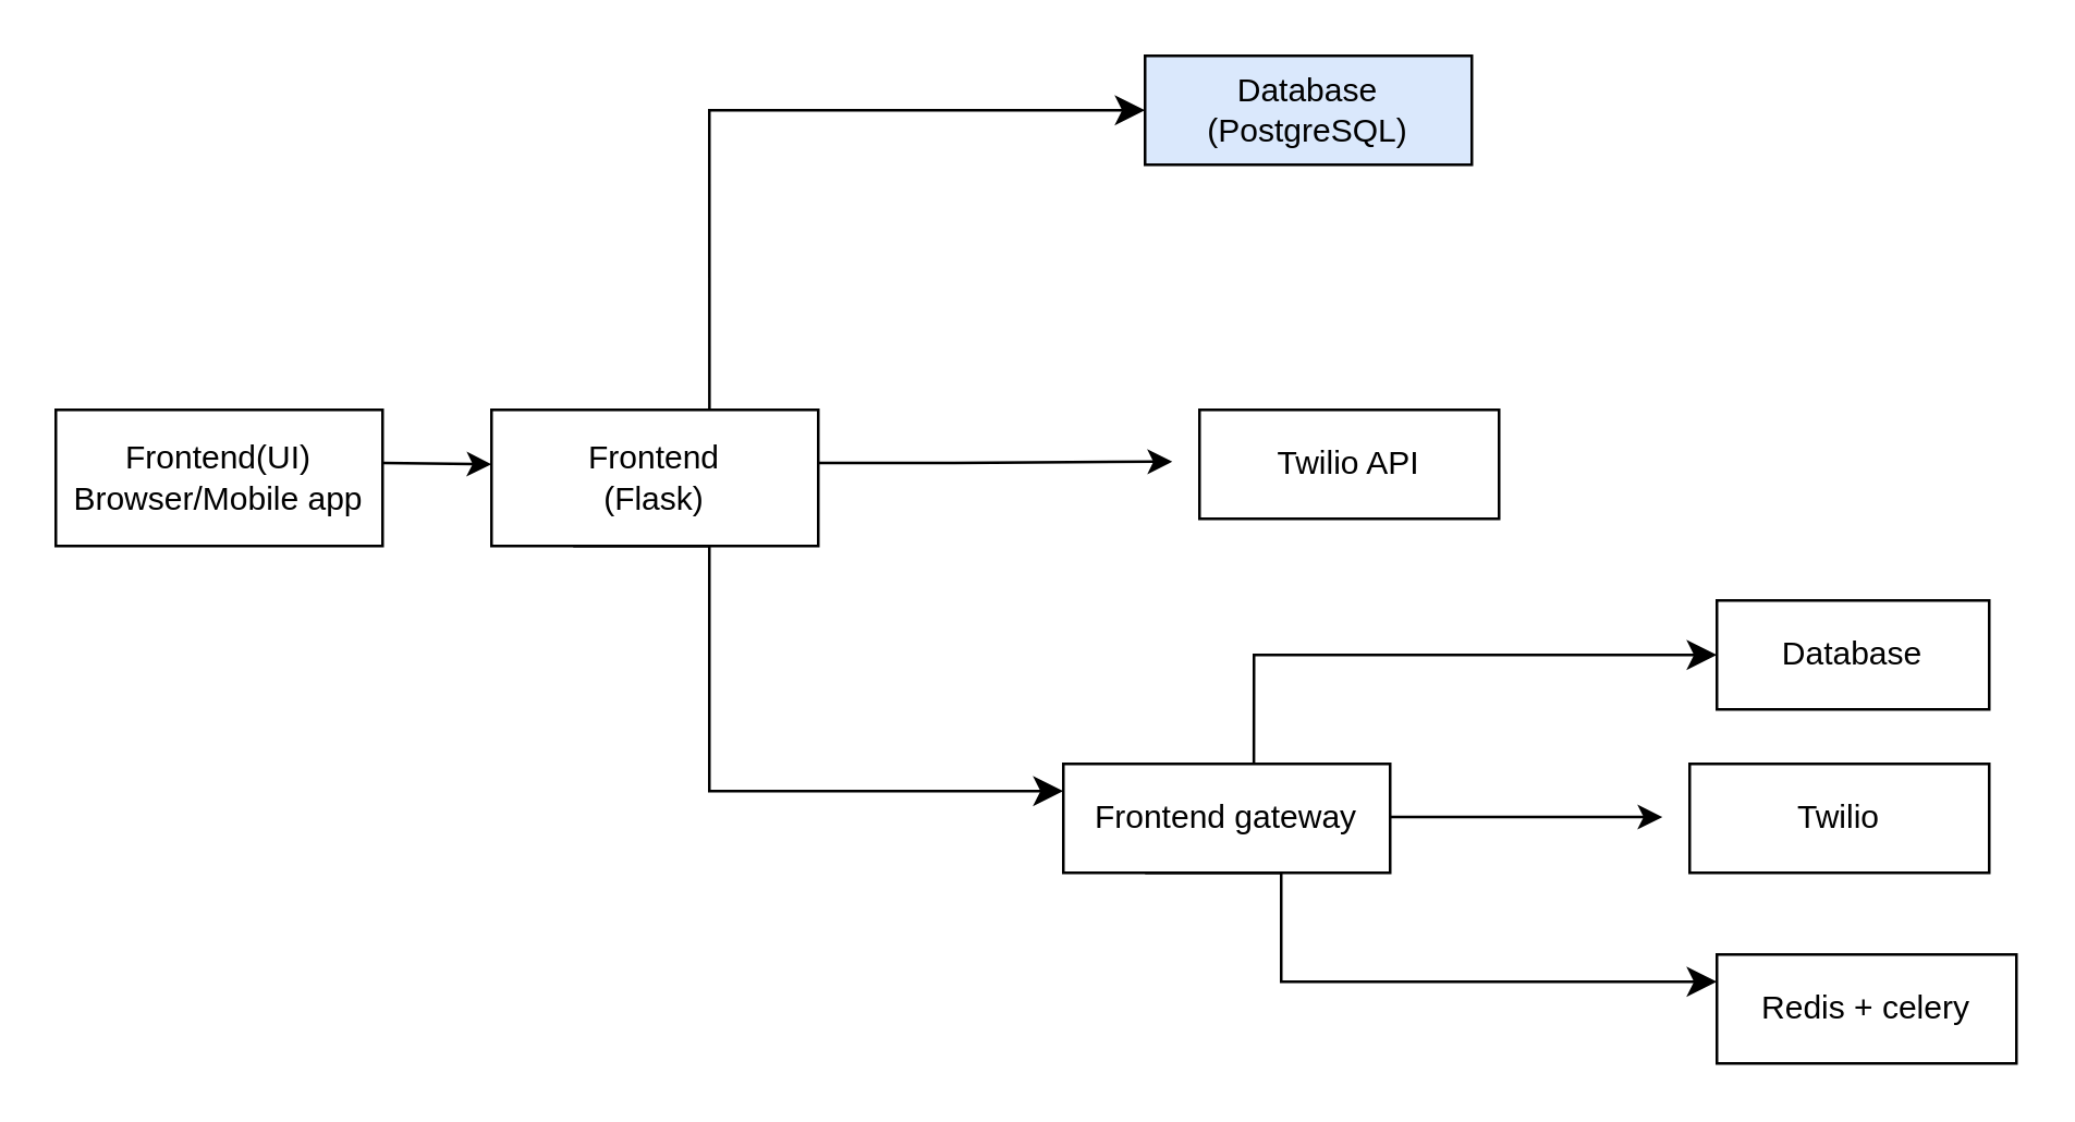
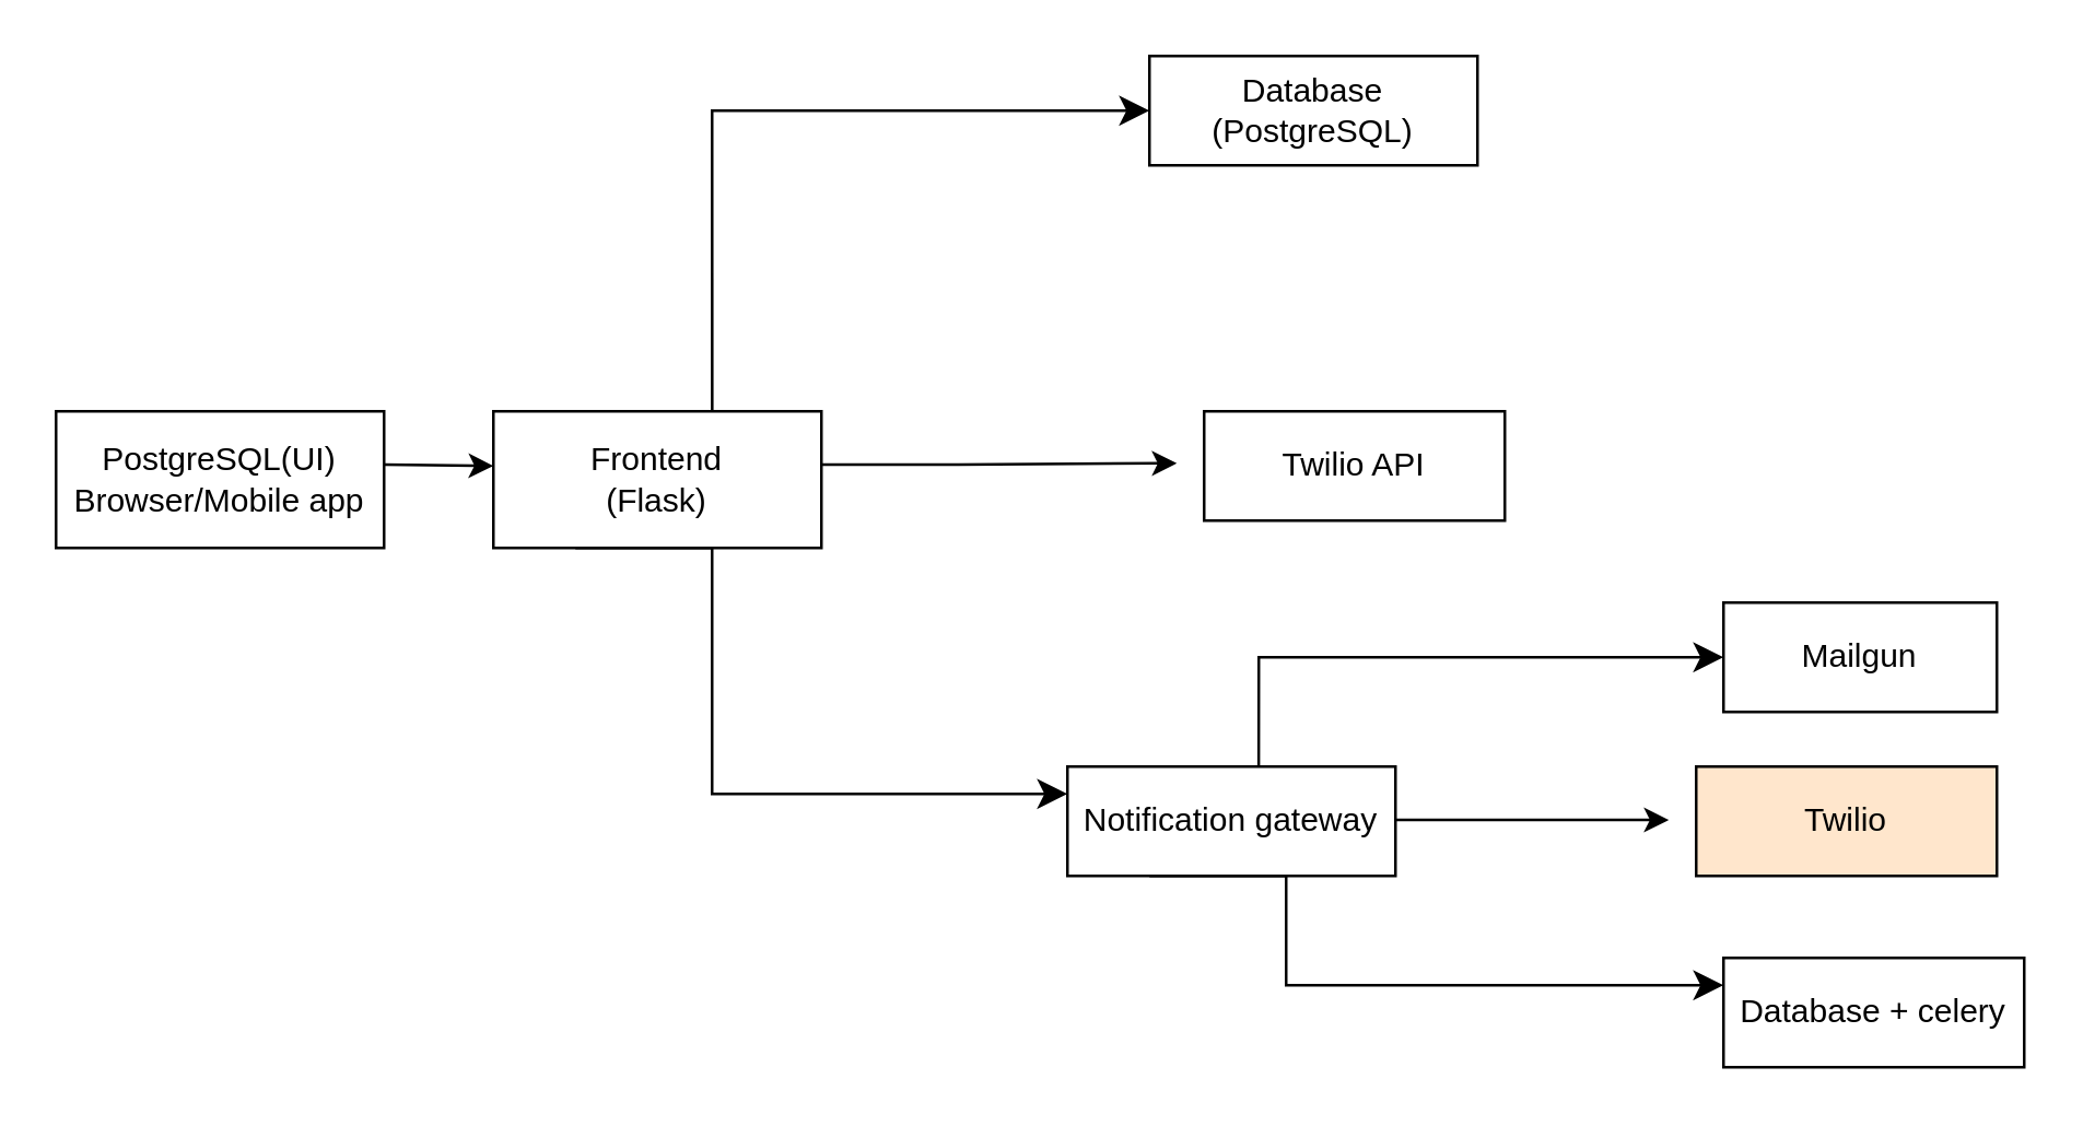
- <mxCell id="10" value="Database&lt;div&gt;(PostgreSQL)&lt;/div&gt;" style="rounded=0;whiteSpace=wrap;html=1;fillColor=#dae8fc;" vertex="1" parent="1"><mxGeometry x="420" y="20" width="120" height="40" as="geometry" /></mxCell>
+ <mxCell id="10" value="Database&lt;div&gt;(PostgreSQL)&lt;/div&gt;" style="rounded=0;whiteSpace=wrap;html=1;" vertex="1" parent="1"><mxGeometry x="420" y="20" width="120" height="40" as="geometry" /></mxCell>
- <mxCell id="2" value="Frontend(UI)&lt;div&gt;Browser/Mobile app&lt;/div&gt;" style="rounded=0;whiteSpace=wrap;html=1;" vertex="1" parent="1"><mxGeometry x="20" y="150" width="120" height="50" as="geometry" /></mxCell>
+ <mxCell id="2" value="PostgreSQL(UI)&lt;div&gt;Browser/Mobile app&lt;/div&gt;" style="rounded=0;whiteSpace=wrap;html=1;" vertex="1" parent="1"><mxGeometry x="20" y="150" width="120" height="50" as="geometry" /></mxCell>
- <mxCell id="13" value="Database" style="rounded=0;whiteSpace=wrap;html=1;" vertex="1" parent="1"><mxGeometry x="630" y="220" width="100" height="40" as="geometry" /></mxCell>
+ <mxCell id="13" value="Mailgun" style="rounded=0;whiteSpace=wrap;html=1;" vertex="1" parent="1"><mxGeometry x="630" y="220" width="100" height="40" as="geometry" /></mxCell>
- <mxCell id="7" value="Frontend gateway" style="rounded=0;whiteSpace=wrap;html=1;" vertex="1" parent="1"><mxGeometry x="390" y="280" width="120" height="40" as="geometry" /></mxCell>
+ <mxCell id="7" value="Notification gateway" style="rounded=0;whiteSpace=wrap;html=1;" vertex="1" parent="1"><mxGeometry x="390" y="280" width="120" height="40" as="geometry" /></mxCell>
- <mxCell id="16" value="Twilio" style="rounded=0;whiteSpace=wrap;html=1;" vertex="1" parent="1"><mxGeometry x="620" y="280" width="110" height="40" as="geometry" /></mxCell>
+ <mxCell id="16" value="Twilio" style="rounded=0;whiteSpace=wrap;html=1;fillColor=#ffe6cc;" vertex="1" parent="1"><mxGeometry x="620" y="280" width="110" height="40" as="geometry" /></mxCell>
- <mxCell id="14" value="Redis + celery" style="rounded=0;whiteSpace=wrap;html=1;" vertex="1" parent="1"><mxGeometry x="630" y="350" width="110" height="40" as="geometry" /></mxCell>
+ <mxCell id="14" value="Database + celery" style="rounded=0;whiteSpace=wrap;html=1;" vertex="1" parent="1"><mxGeometry x="630" y="350" width="110" height="40" as="geometry" /></mxCell>
